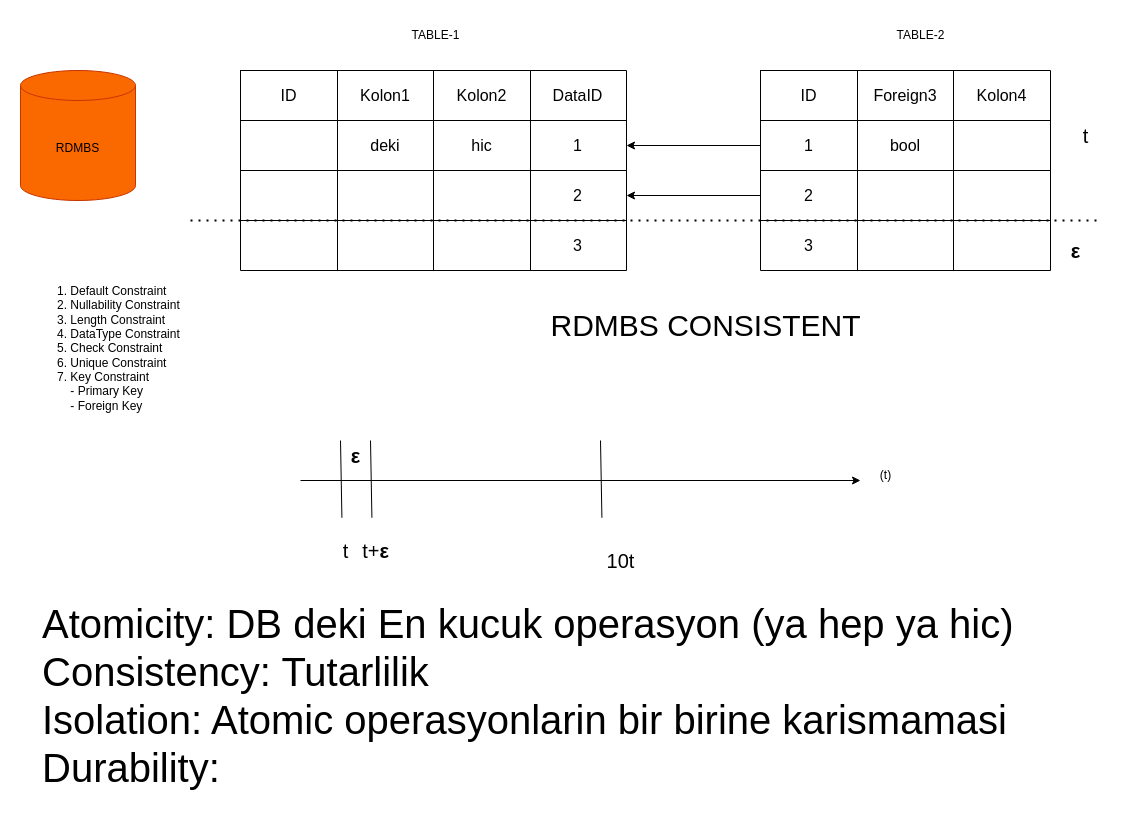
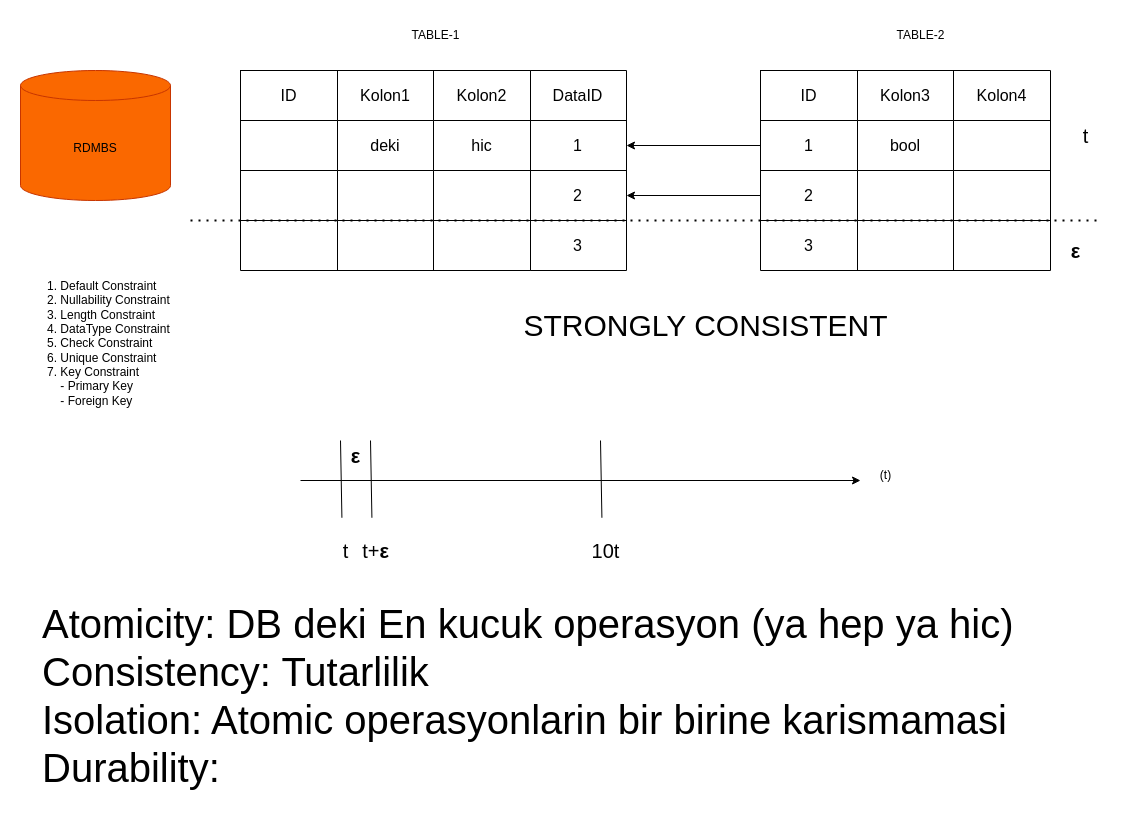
- <mxCell id="40" value="Foreign3" style="shape=partialRectangle;html=1;whiteSpace=wrap;connectable=0;strokeColor=inherit;overflow=hidden;fillColor=none;top=0;left=0;bottom=0;right=0;pointerEvents=1;fontSize=16;" parent="38" vertex="1"><mxGeometry x="97" width="96" height="50" as="geometry"><mxRectangle width="96" height="50" as="alternateBounds" /></mxGeometry></mxCell>
+ <mxCell id="40" value="Kolon3" style="shape=partialRectangle;html=1;whiteSpace=wrap;connectable=0;strokeColor=inherit;overflow=hidden;fillColor=none;top=0;left=0;bottom=0;right=0;pointerEvents=1;fontSize=16;" parent="38" vertex="1"><mxGeometry x="97" width="96" height="50" as="geometry"><mxRectangle width="96" height="50" as="alternateBounds" /></mxGeometry></mxCell>
- <mxCell id="36" value="RDMBS" style="shape=cylinder3;whiteSpace=wrap;html=1;boundedLbl=1;backgroundOutline=1;size=15;fillColor=#fa6800;fontColor=#000000;strokeColor=#C73500;" parent="1" vertex="1"><mxGeometry x="20" y="70" width="115" height="130" as="geometry" /></mxCell>
+ <mxCell id="36" value="RDMBS" style="shape=cylinder3;whiteSpace=wrap;html=1;boundedLbl=1;backgroundOutline=1;size=15;fillColor=#fa6800;fontColor=#000000;strokeColor=#C73500;" parent="1" vertex="1"><mxGeometry x="20" y="70" width="150" height="130" as="geometry" /></mxCell>
- <mxCell id="69" value="RDMBS CONSISTENT" style="text;html=1;align=center;verticalAlign=middle;resizable=0;points=[];autosize=1;strokeColor=none;fillColor=none;fontSize=30;" parent="1" vertex="1"><mxGeometry x="510" y="300" width="390" height="50" as="geometry" /></mxCell>
+ <mxCell id="69" value="STRONGLY CONSISTENT" style="text;html=1;align=center;verticalAlign=middle;resizable=0;points=[];autosize=1;strokeColor=none;fillColor=none;fontSize=30;" parent="1" vertex="1"><mxGeometry x="510" y="300" width="390" height="50" as="geometry" /></mxCell>
- <mxCell id="58" value="1. Default Constraint&lt;br&gt;2. Nullability Constraint&lt;br&gt;3. Length Constraint&lt;br&gt;4. DataType Constraint&lt;br&gt;5. Check Constraint&lt;br&gt;6. Unique Constraint&lt;br&gt;7. Key Constraint&lt;br&gt;&amp;nbsp; &amp;nbsp; - Primary Key&lt;br&gt;&amp;nbsp; &amp;nbsp; - Foreign Key" style="text;html=1;align=left;verticalAlign=middle;resizable=0;points=[];autosize=1;strokeColor=none;fillColor=none;" parent="1" vertex="1"><mxGeometry x="55" y="278" width="150" height="140" as="geometry" /></mxCell>
+ <mxCell id="58" value="1. Default Constraint&lt;br&gt;2. Nullability Constraint&lt;br&gt;3. Length Constraint&lt;br&gt;4. DataType Constraint&lt;br&gt;5. Check Constraint&lt;br&gt;6. Unique Constraint&lt;br&gt;7. Key Constraint&lt;br&gt;&amp;nbsp; &amp;nbsp; - Primary Key&lt;br&gt;&amp;nbsp; &amp;nbsp; - Foreign Key" style="text;html=1;align=left;verticalAlign=middle;resizable=0;points=[];autosize=1;strokeColor=none;fillColor=none;" parent="1" vertex="1"><mxGeometry x="45" y="273" width="150" height="140" as="geometry" /></mxCell>
- <mxCell id="64" value="10t" style="text;html=1;align=center;verticalAlign=middle;resizable=0;points=[];autosize=1;strokeColor=none;fillColor=none;fontSize=20;" parent="1" vertex="1"><mxGeometry x="595" y="540" width="50" height="40" as="geometry" /></mxCell>
+ <mxCell id="64" value="10t" style="text;html=1;align=center;verticalAlign=middle;resizable=0;points=[];autosize=1;strokeColor=none;fillColor=none;fontSize=20;" parent="1" vertex="1"><mxGeometry x="580" y="530" width="50" height="40" as="geometry" /></mxCell>
